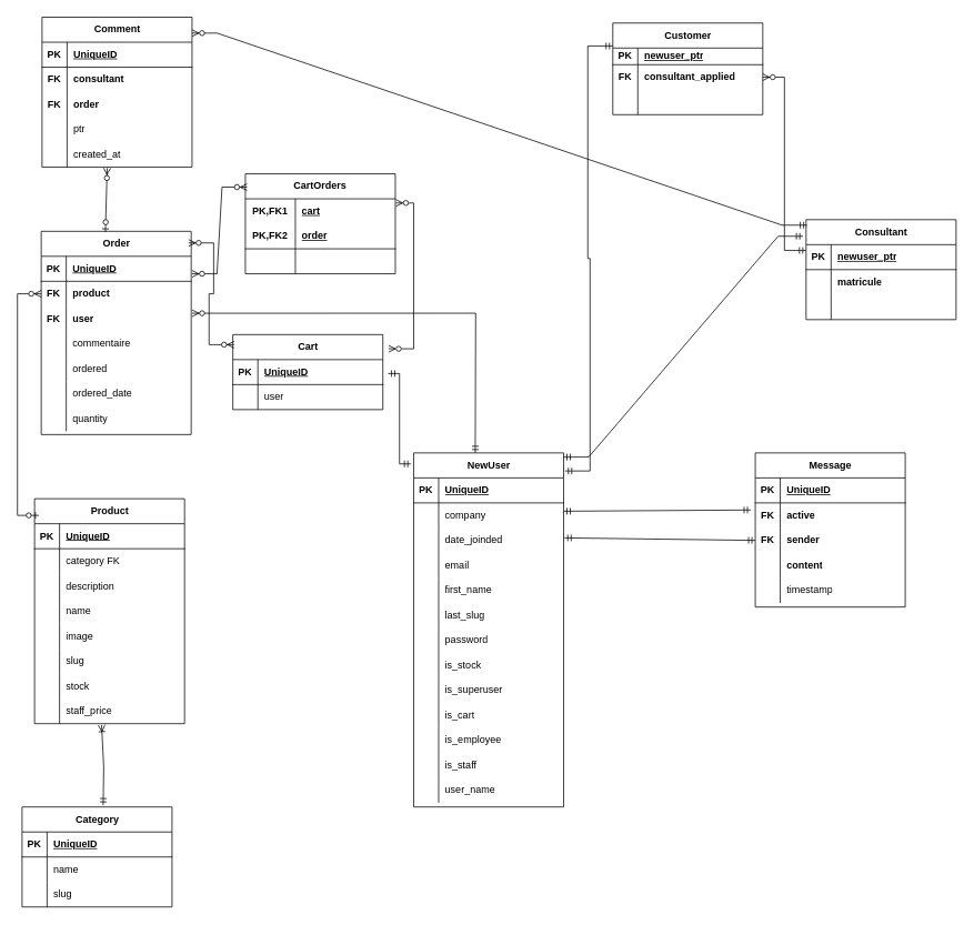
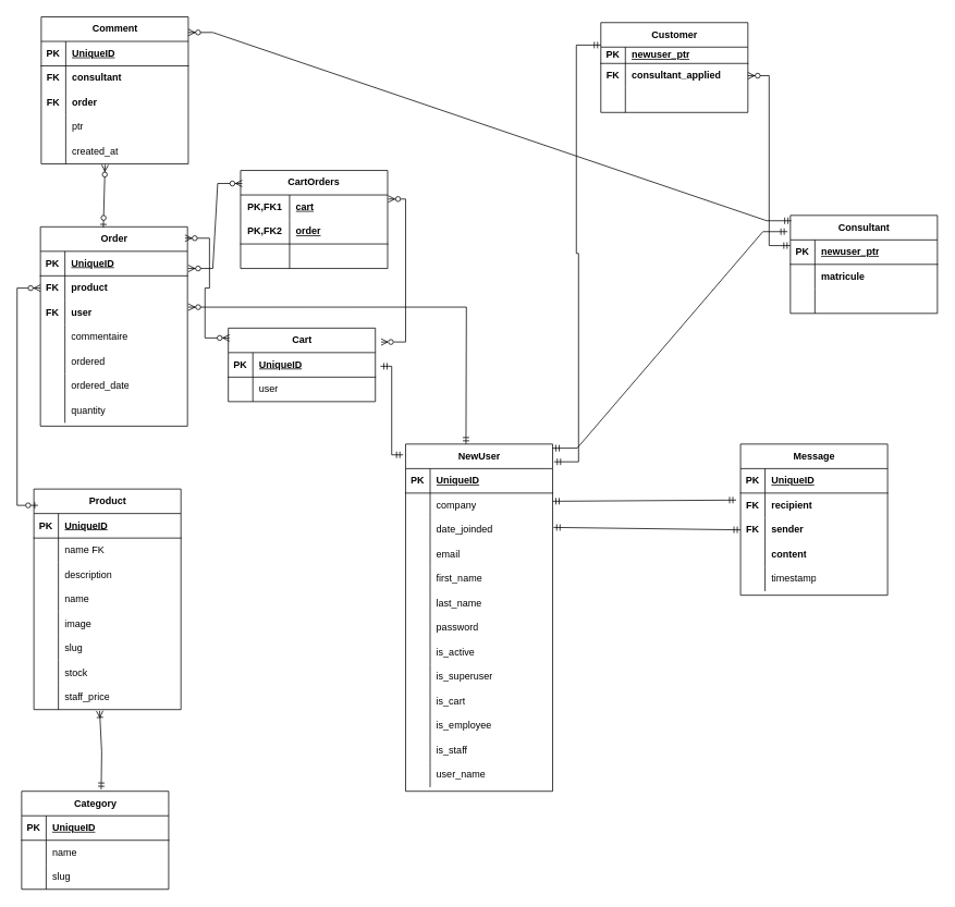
- <mxCell id="34" value="&lt;b&gt;active&lt;/b&gt;" style="shape=partialRectangle;connectable=0;fillColor=none;top=0;left=0;bottom=0;right=0;align=left;spacingLeft=6;overflow=hidden;whiteSpace=wrap;html=1;" vertex="1" parent="32"><mxGeometry x="30" width="150" height="30" as="geometry"><mxRectangle width="150" height="30" as="alternateBounds" /></mxGeometry></mxCell>
+ <mxCell id="34" value="&lt;b&gt;recipient&lt;/b&gt;" style="shape=partialRectangle;connectable=0;fillColor=none;top=0;left=0;bottom=0;right=0;align=left;spacingLeft=6;overflow=hidden;whiteSpace=wrap;html=1;" vertex="1" parent="32"><mxGeometry x="30" width="150" height="30" as="geometry"><mxRectangle width="150" height="30" as="alternateBounds" /></mxGeometry></mxCell>
- <mxCell id="50" value="category FK" style="shape=partialRectangle;connectable=0;fillColor=none;top=0;left=0;bottom=0;right=0;align=left;spacingLeft=6;overflow=hidden;whiteSpace=wrap;html=1;" vertex="1" parent="48"><mxGeometry x="30" width="150" height="30" as="geometry"><mxRectangle width="150" height="30" as="alternateBounds" /></mxGeometry></mxCell>
+ <mxCell id="50" value="name FK" style="shape=partialRectangle;connectable=0;fillColor=none;top=0;left=0;bottom=0;right=0;align=left;spacingLeft=6;overflow=hidden;whiteSpace=wrap;html=1;" vertex="1" parent="48"><mxGeometry x="30" width="150" height="30" as="geometry"><mxRectangle width="150" height="30" as="alternateBounds" /></mxGeometry></mxCell>
- <mxCell id="119" value="last_slug" style="shape=partialRectangle;connectable=0;fillColor=none;top=0;left=0;bottom=0;right=0;align=left;spacingLeft=6;overflow=hidden;whiteSpace=wrap;html=1;" vertex="1" parent="117"><mxGeometry x="30" width="150" height="30" as="geometry"><mxRectangle width="150" height="30" as="alternateBounds" /></mxGeometry></mxCell>
+ <mxCell id="119" value="last_name" style="shape=partialRectangle;connectable=0;fillColor=none;top=0;left=0;bottom=0;right=0;align=left;spacingLeft=6;overflow=hidden;whiteSpace=wrap;html=1;" vertex="1" parent="117"><mxGeometry x="30" width="150" height="30" as="geometry"><mxRectangle width="150" height="30" as="alternateBounds" /></mxGeometry></mxCell>
- <mxCell id="125" value="is_stock" style="shape=partialRectangle;connectable=0;fillColor=none;top=0;left=0;bottom=0;right=0;align=left;spacingLeft=6;overflow=hidden;whiteSpace=wrap;html=1;" vertex="1" parent="123"><mxGeometry x="30" width="150" height="30" as="geometry"><mxRectangle width="150" height="30" as="alternateBounds" /></mxGeometry></mxCell>
+ <mxCell id="125" value="is_active" style="shape=partialRectangle;connectable=0;fillColor=none;top=0;left=0;bottom=0;right=0;align=left;spacingLeft=6;overflow=hidden;whiteSpace=wrap;html=1;" vertex="1" parent="123"><mxGeometry x="30" width="150" height="30" as="geometry"><mxRectangle width="150" height="30" as="alternateBounds" /></mxGeometry></mxCell>
